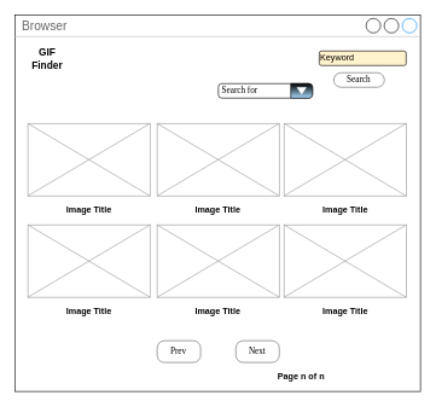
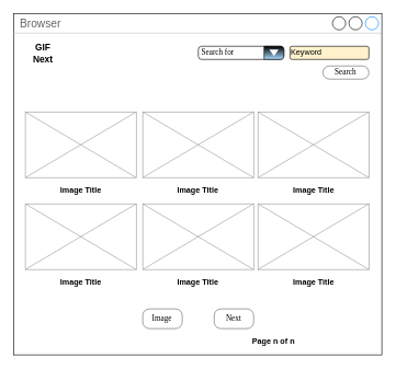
- <mxCell id="10" value="GIF&#10;Finder" style="text;strokeColor=none;fillColor=none;fontSize=14;fontStyle=1;verticalAlign=middle;align=center;spacing=0;" vertex="1" parent="2"><mxGeometry x="10" y="40" width="70" height="40" as="geometry" /></mxCell>
+ <mxCell id="10" value="GIF&#10;Next" style="text;strokeColor=none;fillColor=none;fontSize=14;fontStyle=1;verticalAlign=middle;align=center;spacing=0;" vertex="1" parent="2"><mxGeometry x="10" y="40" width="70" height="40" as="geometry" /></mxCell>
- <mxCell id="21" value="Search" style="strokeWidth=1;shadow=0;dashed=0;align=center;html=1;shape=mxgraph.mockup.buttons.button;strokeColor=#666666;fontColor=#000000;mainText=;buttonStyle=round;fontSize=12;fontStyle=0;fillColor=none;whiteSpace=wrap;fontFamily=Verdana;" vertex="1" parent="2"><mxGeometry x="440.35" y="80" width="70" height="20" as="geometry" /></mxCell>
+ <mxCell id="21" value="Search" style="strokeWidth=1;shadow=0;dashed=0;align=center;html=1;shape=mxgraph.mockup.buttons.button;strokeColor=#666666;fontColor=#000000;mainText=;buttonStyle=round;fontSize=12;fontStyle=0;fillColor=none;whiteSpace=wrap;fontFamily=Verdana;" vertex="1" parent="2"><mxGeometry x="470.35" y="80" width="70" height="20" as="geometry" /></mxCell>
- <mxCell id="22" value="Search for" style="strokeWidth=1;shadow=0;dashed=0;align=center;html=1;shape=mxgraph.mockup.forms.comboBox;strokeColor=default;fillColor=none;align=left;fillColor2=#aaddff;mainText=;fontColor=default;fontSize=12;spacingLeft=3;fontFamily=Verdana;" vertex="1" parent="2"><mxGeometry x="280.99" y="95" width="130" height="20" as="geometry" /></mxCell>
+ <mxCell id="22" value="Search for" style="strokeWidth=1;shadow=0;dashed=0;align=center;html=1;shape=mxgraph.mockup.forms.comboBox;strokeColor=default;fillColor=none;align=left;fillColor2=#aaddff;mainText=;fontColor=default;fontSize=12;spacingLeft=3;fontFamily=Verdana;" vertex="1" parent="2"><mxGeometry x="280.99" y="50" width="130" height="20" as="geometry" /></mxCell>
- <mxCell id="17" value="Prev" style="strokeWidth=1;shadow=0;dashed=0;align=center;html=1;shape=mxgraph.mockup.buttons.button;strokeColor=#666666;fontColor=#000000;mainText=;buttonStyle=round;fontSize=12;fontStyle=0;fillColor=none;whiteSpace=wrap;fontFamily=Verdana;" vertex="1" parent="2"><mxGeometry x="196.49" y="450" width="60" height="30" as="geometry" /></mxCell>
+ <mxCell id="17" value="Image" style="strokeWidth=1;shadow=0;dashed=0;align=center;html=1;shape=mxgraph.mockup.buttons.button;strokeColor=#666666;fontColor=#000000;mainText=;buttonStyle=round;fontSize=12;fontStyle=0;fillColor=none;whiteSpace=wrap;fontFamily=Verdana;" vertex="1" parent="2"><mxGeometry x="196.49" y="450" width="60" height="30" as="geometry" /></mxCell>
